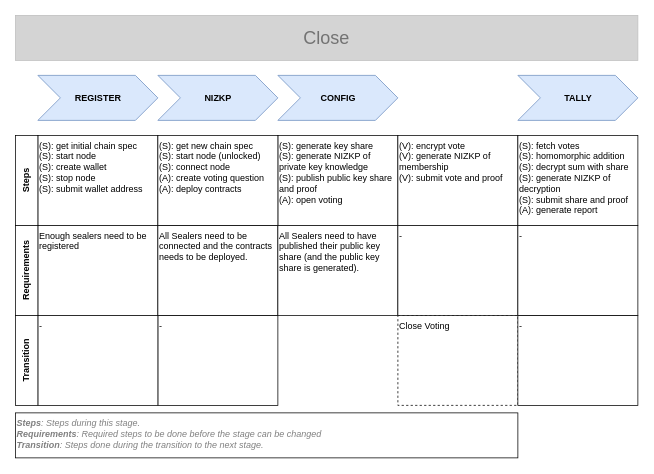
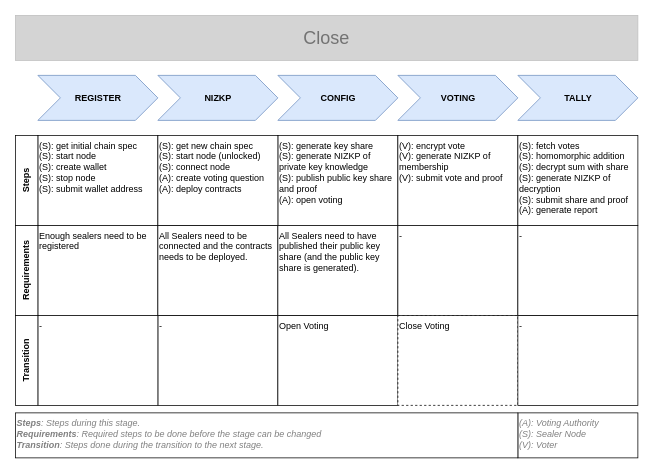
+ <mxCell id="5" value="&lt;b&gt;VOTING&lt;/b&gt;" style="html=1;shadow=0;dashed=0;align=center;verticalAlign=middle;shape=mxgraph.arrows2.arrow;dy=0;dx=30;notch=30;strokeColor=#6c8ebf;fillColor=#dae8fc;" parent="1" vertex="1"><mxGeometry x="530" y="100" width="160" height="60" as="geometry" /></mxCell>
+ <mxCell id="22" value="Open Voting" style="rounded=0;whiteSpace=wrap;html=1;align=left;verticalAlign=top;" vertex="1" parent="1"><mxGeometry x="370" y="420" width="160" height="120" as="geometry" /></mxCell>
+ <mxCell id="13" value="&lt;div&gt;&lt;div&gt;(A): Voting Authority&lt;br&gt;&lt;/div&gt;&lt;/div&gt;&lt;div&gt;(S): Sealer Node&lt;/div&gt;&lt;div&gt;(V): Voter&lt;br&gt;&lt;/div&gt;" style="rounded=0;whiteSpace=wrap;html=1;align=left;verticalAlign=top;fontStyle=2;fontColor=#808080;" vertex="1" parent="1"><mxGeometry x="690" y="550" width="160" height="60" as="geometry" /></mxCell>
